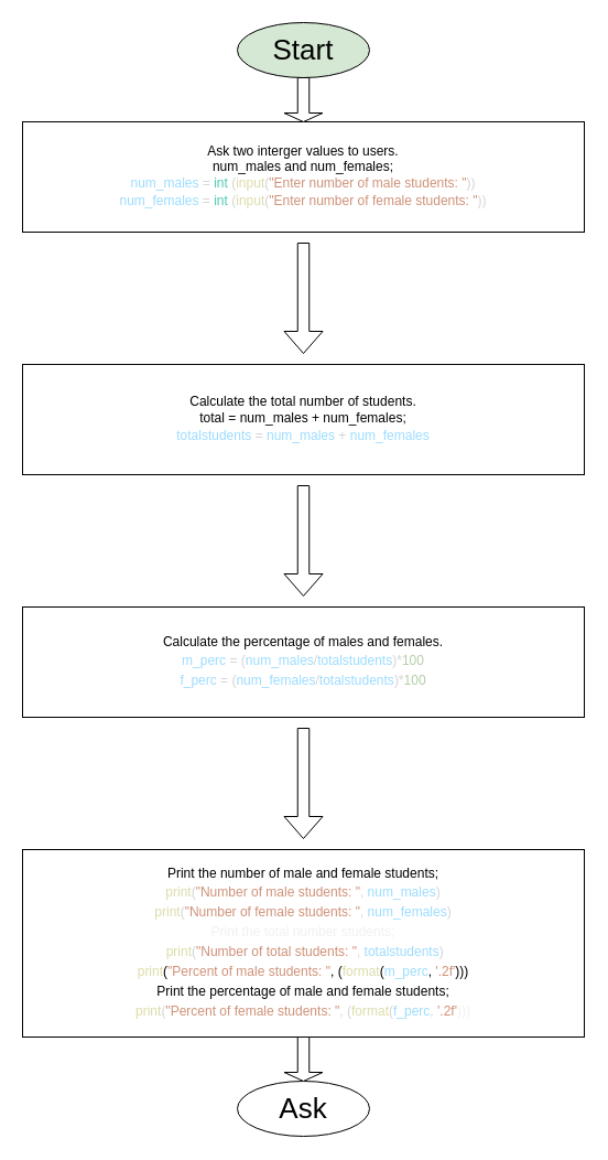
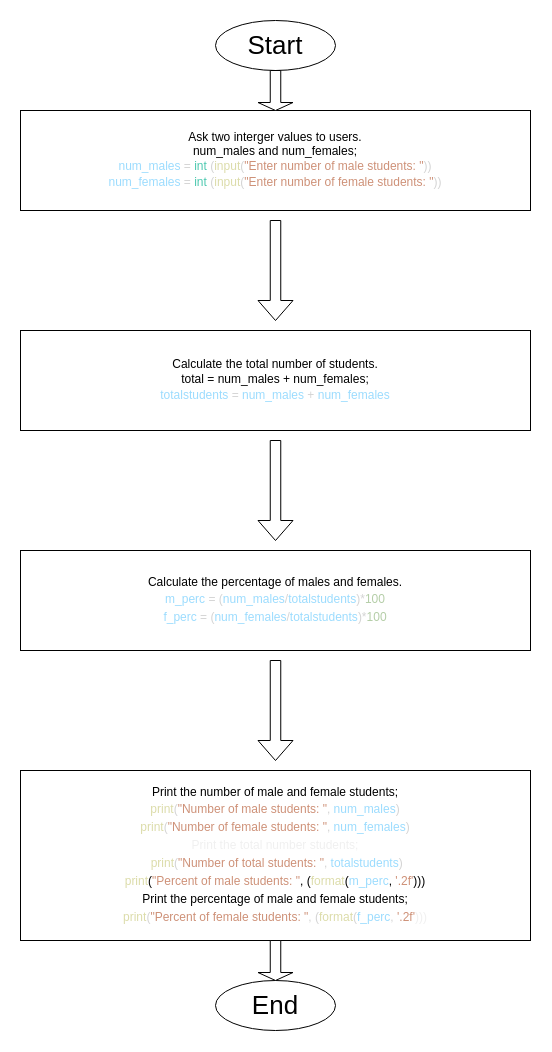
- <mxCell id="10" value="Start" style="ellipse;whiteSpace=wrap;html=1;labelBackgroundColor=none;fontFamily=Helvetica;fontSize=26;fillColor=#d5e8d4;" vertex="1" parent="1"><mxGeometry x="215" width="120" height="50" as="geometry" y="20" /></mxCell>
+ <mxCell id="10" value="Start" style="ellipse;whiteSpace=wrap;html=1;labelBackgroundColor=none;fontFamily=Helvetica;fontSize=26;" vertex="1" parent="1"><mxGeometry x="215" width="120" height="50" as="geometry" y="20" /></mxCell>
- <mxCell id="9" value="Ask" style="ellipse;whiteSpace=wrap;html=1;labelBackgroundColor=none;fontFamily=Helvetica;fontSize=26;" vertex="1" parent="1"><mxGeometry x="215" y="980" width="120" height="50" as="geometry" /></mxCell>
+ <mxCell id="9" value="End" style="ellipse;whiteSpace=wrap;html=1;labelBackgroundColor=none;fontFamily=Helvetica;fontSize=26;" vertex="1" parent="1"><mxGeometry x="215" y="980" width="120" height="50" as="geometry" /></mxCell>
